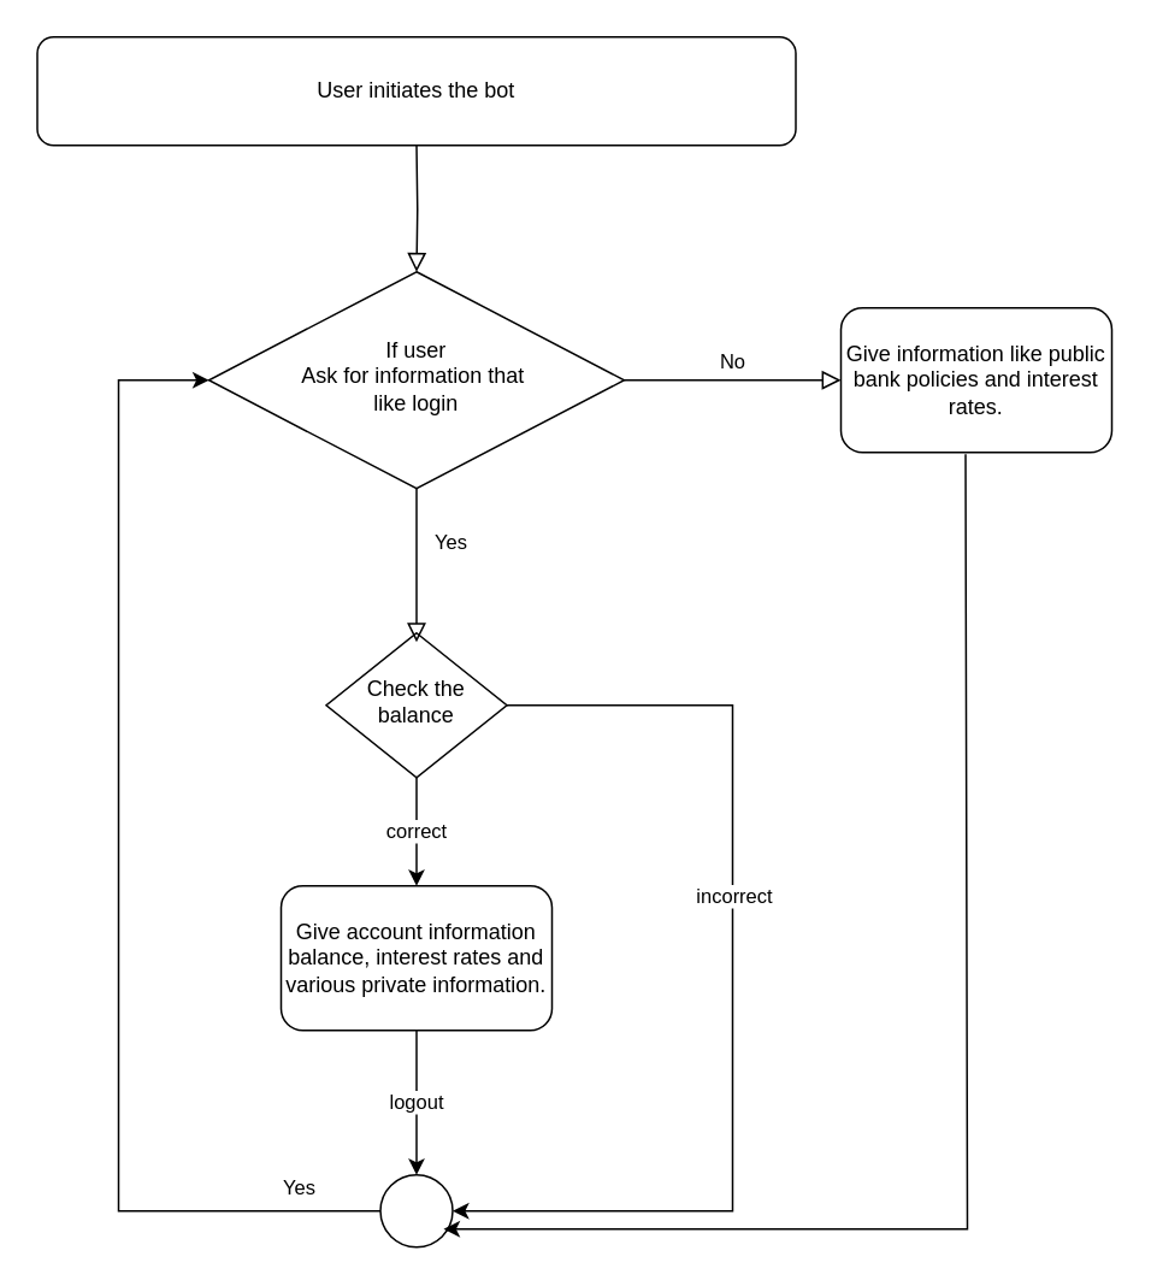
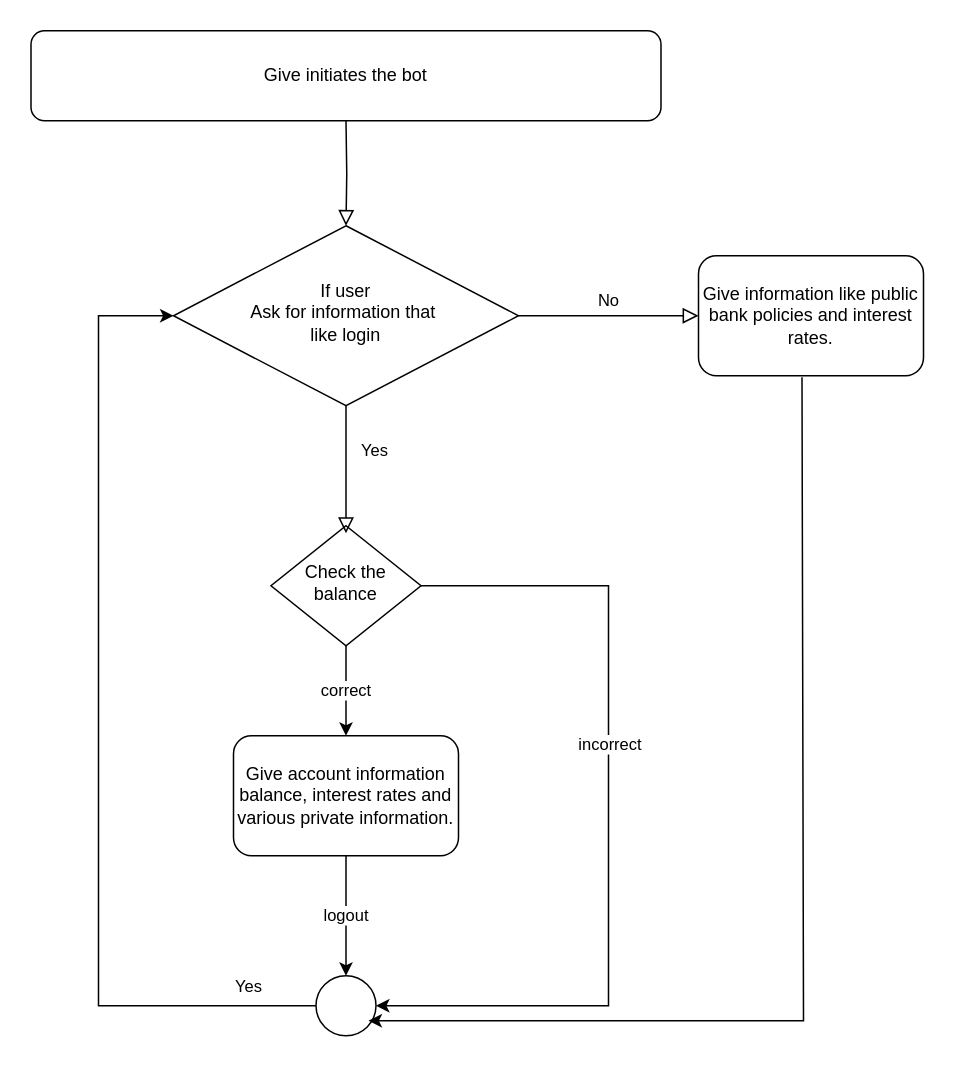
- <mxCell id="2" value="User initiates the bot" style="rounded=1;whiteSpace=wrap;html=1;fontSize=12;glass=0;strokeWidth=1;shadow=0;" parent="1" vertex="1"><mxGeometry x="20" y="20" width="420" height="60" as="geometry" /></mxCell>
+ <mxCell id="2" value="Give initiates the bot" style="rounded=1;whiteSpace=wrap;html=1;fontSize=12;glass=0;strokeWidth=1;shadow=0;" parent="1" vertex="1"><mxGeometry x="20" y="20" width="420" height="60" as="geometry" /></mxCell>
